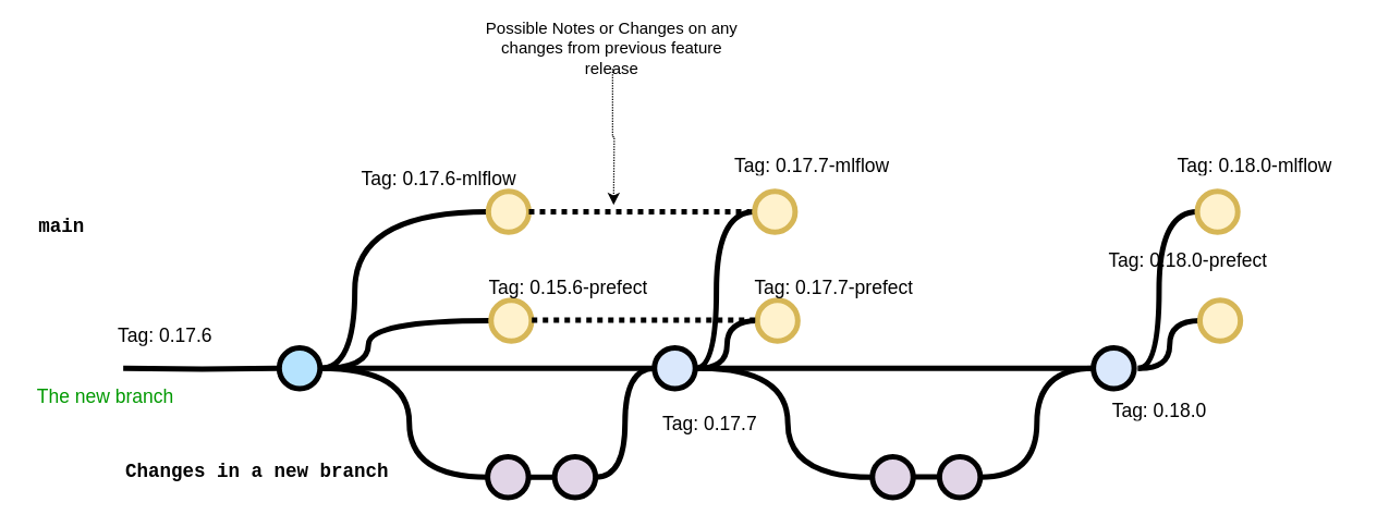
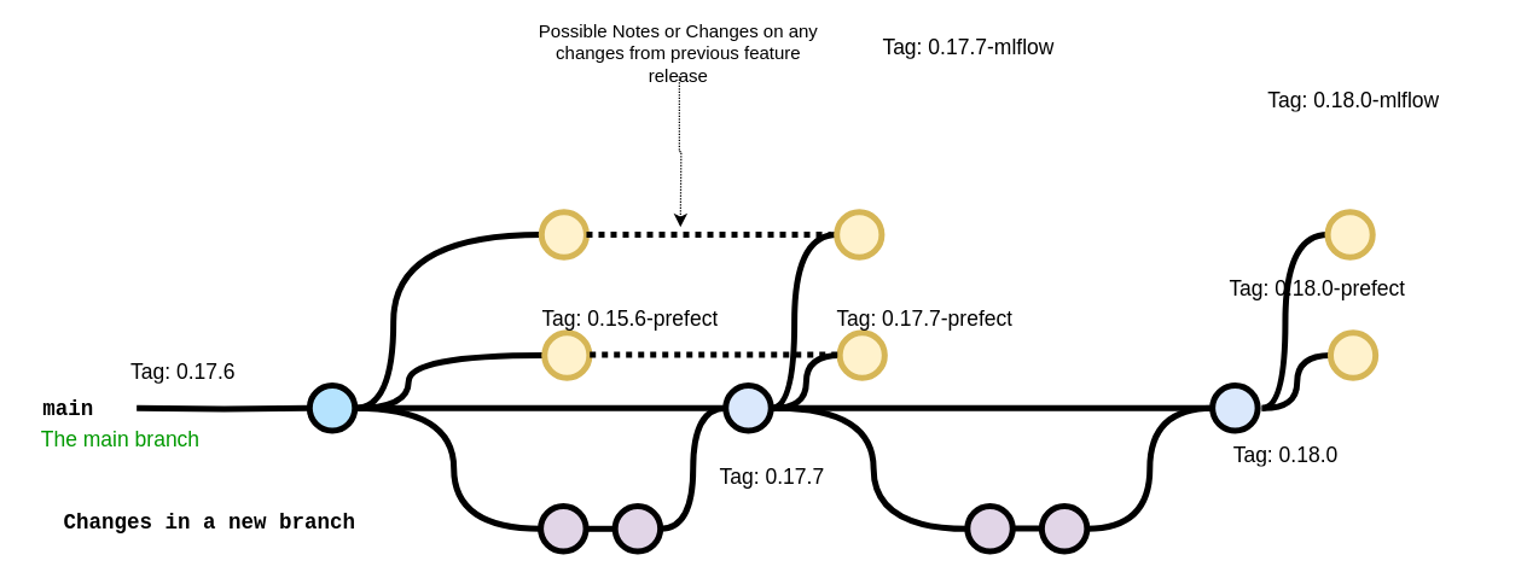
- <mxCell id="27" value="Tag: 0.17.7-mlflow" style="text;html=1;strokeColor=none;fillColor=none;align=center;verticalAlign=middle;whiteSpace=wrap;overflow=hidden;fontSize=14;" vertex="1" parent="1"><mxGeometry x="527.75" y="110" width="136.06" height="20" as="geometry" /></mxCell>
+ <mxCell id="27" value="Tag: 0.17.7-mlflow" style="text;html=1;strokeColor=none;fillColor=none;align=center;verticalAlign=middle;whiteSpace=wrap;overflow=hidden;fontSize=14;" vertex="1" parent="1"><mxGeometry x="572.75" y="20" width="136.06" height="20" as="geometry" /></mxCell>
- <mxCell id="44" value="Tag:&amp;nbsp;0.18.0-mlflow" style="text;html=1;strokeColor=none;fillColor=none;align=center;verticalAlign=middle;whiteSpace=wrap;overflow=hidden;fontSize=14;" vertex="1" parent="1"><mxGeometry x="852.75" y="110" width="136.06" height="20" as="geometry" /></mxCell>
+ <mxCell id="44" value="Tag:&amp;nbsp;0.18.0-mlflow" style="text;html=1;strokeColor=none;fillColor=none;align=center;verticalAlign=middle;whiteSpace=wrap;overflow=hidden;fontSize=14;" vertex="1" parent="1"><mxGeometry x="827.75" y="55" width="136.06" height="20" as="geometry" /></mxCell>
- <mxCell id="21" value="Tag: 0.17.6-mlflow" style="text;html=1;strokeColor=none;fillColor=none;align=center;verticalAlign=middle;whiteSpace=wrap;overflow=hidden;fontSize=14;" vertex="1" parent="1"><mxGeometry x="253.69" y="120" width="136.06" height="20" as="geometry" /></mxCell>
- <mxCell id="8" value="main" style="text;html=1;strokeColor=none;fillColor=none;align=center;verticalAlign=middle;whiteSpace=wrap;overflow=hidden;fontSize=14;fontStyle=1;fontFamily=Courier New;" parent="1" vertex="1"><mxGeometry x="20" y="155" width="50" height="20" as="geometry" /></mxCell>
+ <mxCell id="8" value="main" style="text;html=1;strokeColor=none;fillColor=none;align=center;verticalAlign=middle;whiteSpace=wrap;overflow=hidden;fontSize=14;fontStyle=1;fontFamily=Courier New;" parent="1" vertex="1"><mxGeometry x="20" y="260" width="50" height="20" as="geometry" /></mxCell>
- <mxCell id="14" value="The new branch&lt;br&gt;" style="text;html=1;strokeColor=none;fillColor=none;align=left;verticalAlign=middle;whiteSpace=wrap;overflow=hidden;fontSize=14;fontStyle=0;fontColor=#009900;" parent="1" vertex="1"><mxGeometry x="25.25" y="280" width="132.25" height="20" as="geometry" /></mxCell>
+ <mxCell id="14" value="The main branch&lt;br&gt;" style="text;html=1;strokeColor=none;fillColor=none;align=left;verticalAlign=middle;whiteSpace=wrap;overflow=hidden;fontSize=14;fontStyle=0;fontColor=#009900;" parent="1" vertex="1"><mxGeometry x="25.25" y="280" width="132.25" height="20" as="geometry" /></mxCell>
- <mxCell id="45" value="Tag: 0.17.7" style="text;html=1;strokeColor=none;fillColor=none;align=center;verticalAlign=middle;whiteSpace=wrap;overflow=hidden;fontSize=14;" vertex="1" parent="1"><mxGeometry x="480" y="300" width="81.62" height="20" as="geometry" /></mxCell>
+ <mxCell id="45" value="Tag: 0.17.7" style="text;html=1;strokeColor=none;fillColor=none;align=center;verticalAlign=middle;whiteSpace=wrap;overflow=hidden;fontSize=14;" vertex="1" parent="1"><mxGeometry x="470" y="305" width="81.62" height="20" as="geometry" /></mxCell>
- <mxCell id="13" value="Changes in a new branch" style="text;html=1;strokeColor=none;fillColor=none;align=left;verticalAlign=middle;whiteSpace=wrap;overflow=hidden;fontSize=14;fontStyle=1;fontFamily=Courier New;" parent="1" vertex="1"><mxGeometry x="89.75" y="335" width="240" height="20" as="geometry" /></mxCell>
+ <mxCell id="13" value="Changes in a new branch" style="text;html=1;strokeColor=none;fillColor=none;align=left;verticalAlign=middle;whiteSpace=wrap;overflow=hidden;fontSize=14;fontStyle=1;fontFamily=Courier New;" parent="1" vertex="1"><mxGeometry x="39.75" y="335" width="240" height="20" as="geometry" /></mxCell>
